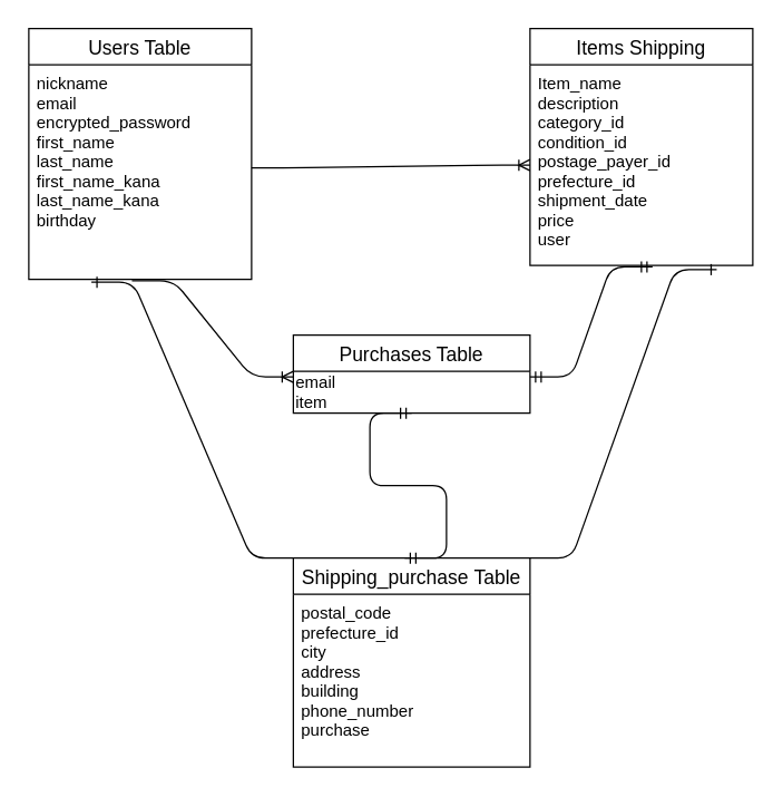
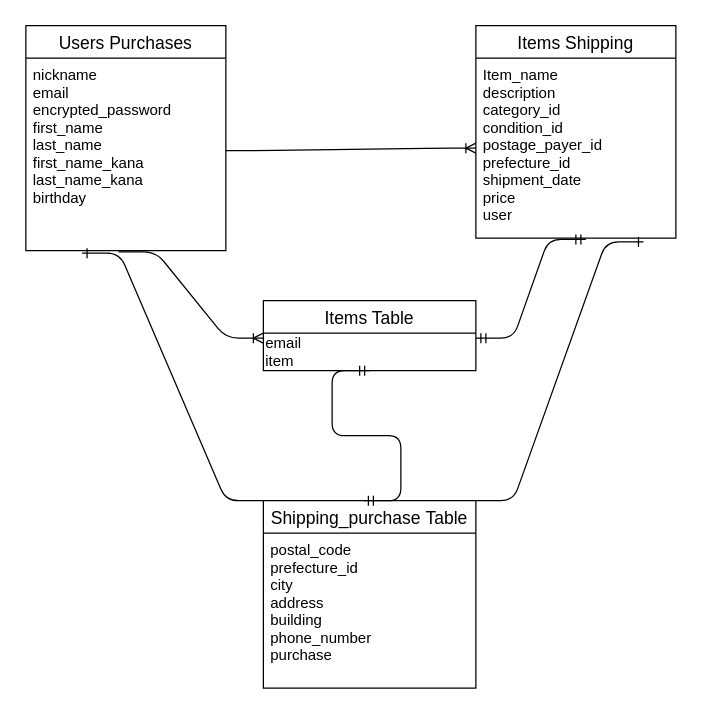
- <mxCell id="8" value="Users Table" style="swimlane;fontStyle=0;childLayout=stackLayout;horizontal=1;startSize=26;horizontalStack=0;resizeParent=1;resizeParentMax=0;resizeLast=0;collapsible=1;marginBottom=0;align=center;fontSize=14;strokeColor=default;" parent="1" vertex="1"><mxGeometry x="20" y="20" width="160" height="180" as="geometry" /></mxCell>
+ <mxCell id="8" value="Users Purchases" style="swimlane;fontStyle=0;childLayout=stackLayout;horizontal=1;startSize=26;horizontalStack=0;resizeParent=1;resizeParentMax=0;resizeLast=0;collapsible=1;marginBottom=0;align=center;fontSize=14;strokeColor=default;" parent="1" vertex="1"><mxGeometry x="20" y="20" width="160" height="180" as="geometry" /></mxCell>
- <mxCell id="4" value="Purchases Table" style="swimlane;fontStyle=0;childLayout=stackLayout;horizontal=1;startSize=26;horizontalStack=0;resizeParent=1;resizeParentMax=0;resizeLast=0;collapsible=1;marginBottom=0;align=center;fontSize=14;strokeColor=default;" parent="1" vertex="1"><mxGeometry x="210" y="240" width="170" height="56" as="geometry" /></mxCell>
+ <mxCell id="4" value="Items Table" style="swimlane;fontStyle=0;childLayout=stackLayout;horizontal=1;startSize=26;horizontalStack=0;resizeParent=1;resizeParentMax=0;resizeLast=0;collapsible=1;marginBottom=0;align=center;fontSize=14;strokeColor=default;" parent="1" vertex="1"><mxGeometry x="210" y="240" width="170" height="56" as="geometry" /></mxCell>
